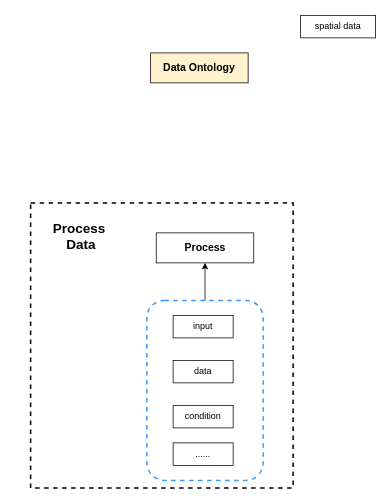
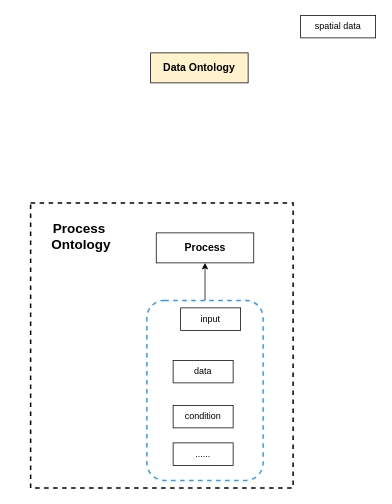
- <mxCell id="12" value="&lt;font style=&quot;font-size: 18px&quot;&gt;&lt;b&gt;Process&lt;br&gt;&amp;nbsp;Data&lt;/b&gt;&lt;/font&gt;" style="text;html=1;strokeColor=none;fillColor=none;align=center;verticalAlign=middle;whiteSpace=wrap;rounded=0;dashed=1;" vertex="1" parent="1"><mxGeometry x="20" y="290" width="170" height="50" as="geometry" /></mxCell>
+ <mxCell id="12" value="&lt;font style=&quot;font-size: 18px&quot;&gt;&lt;b&gt;Process&lt;br&gt;&amp;nbsp;Ontology&lt;/b&gt;&lt;/font&gt;" style="text;html=1;strokeColor=none;fillColor=none;align=center;verticalAlign=middle;whiteSpace=wrap;rounded=0;dashed=1;" vertex="1" parent="1"><mxGeometry x="20" y="290" width="170" height="50" as="geometry" /></mxCell>
- <mxCell id="8" value="input" style="rounded=0;whiteSpace=wrap;html=1;strokeColor=#000000;fillColor=#FFFFFF;" vertex="1" parent="1"><mxGeometry x="230" y="420" width="80" height="30" as="geometry" /></mxCell>
+ <mxCell id="8" value="input" style="rounded=0;whiteSpace=wrap;html=1;strokeColor=#000000;fillColor=#FFFFFF;" vertex="1" parent="1"><mxGeometry x="240" y="410" width="80" height="30" as="geometry" /></mxCell>
